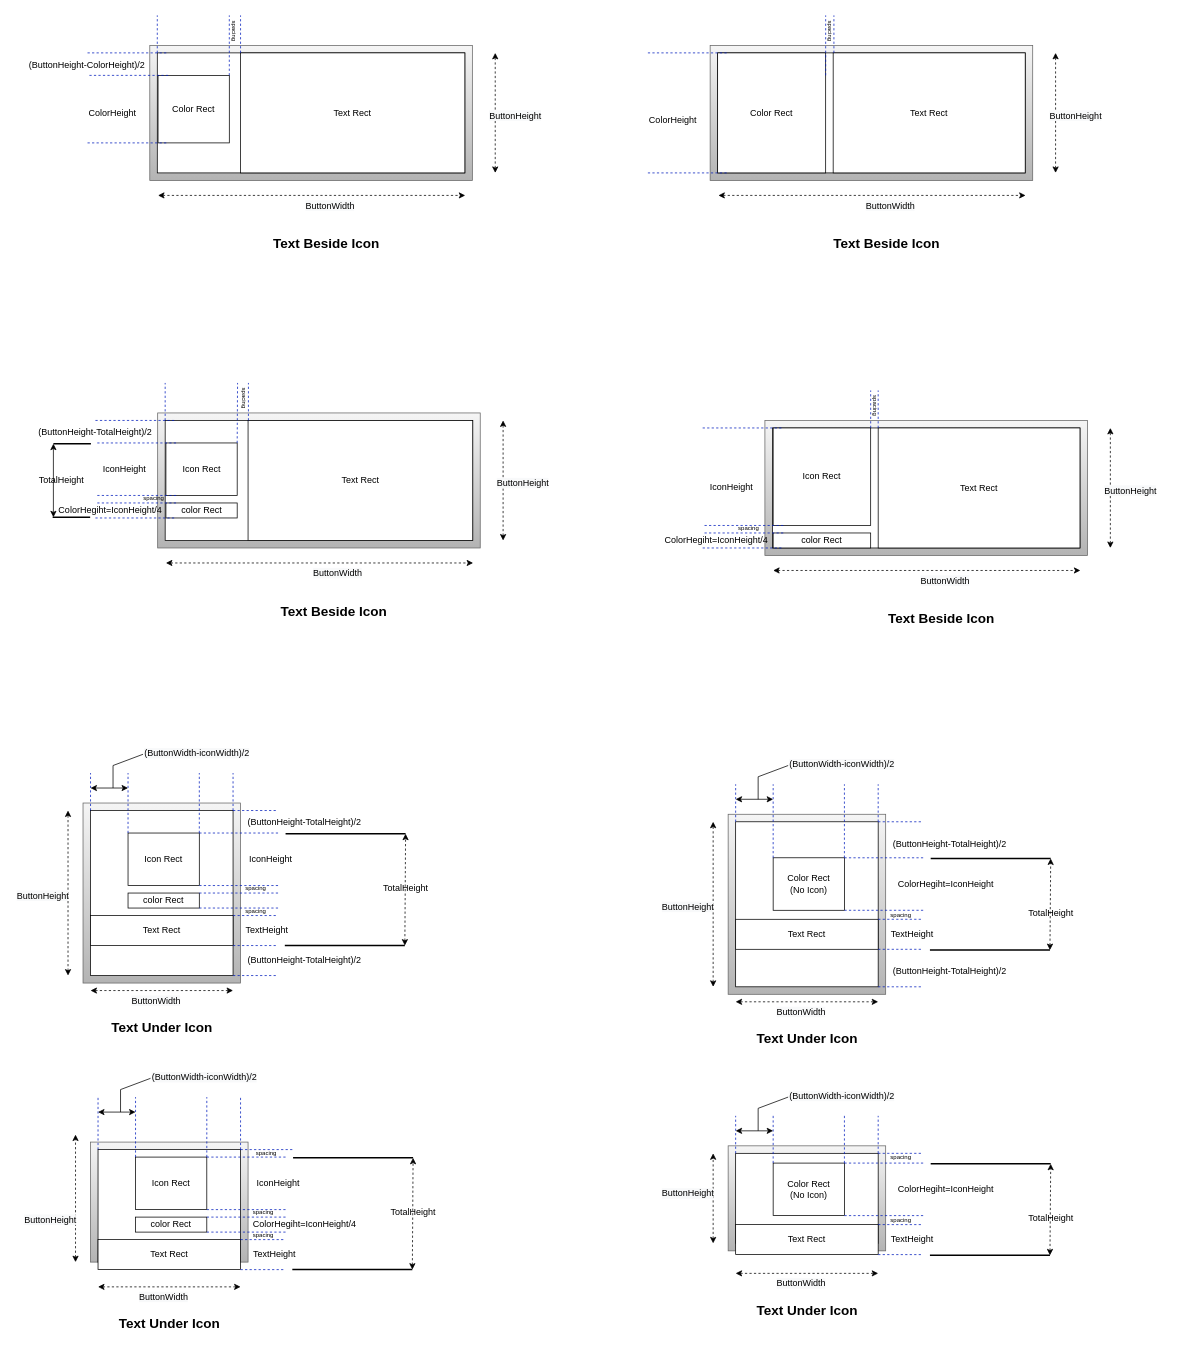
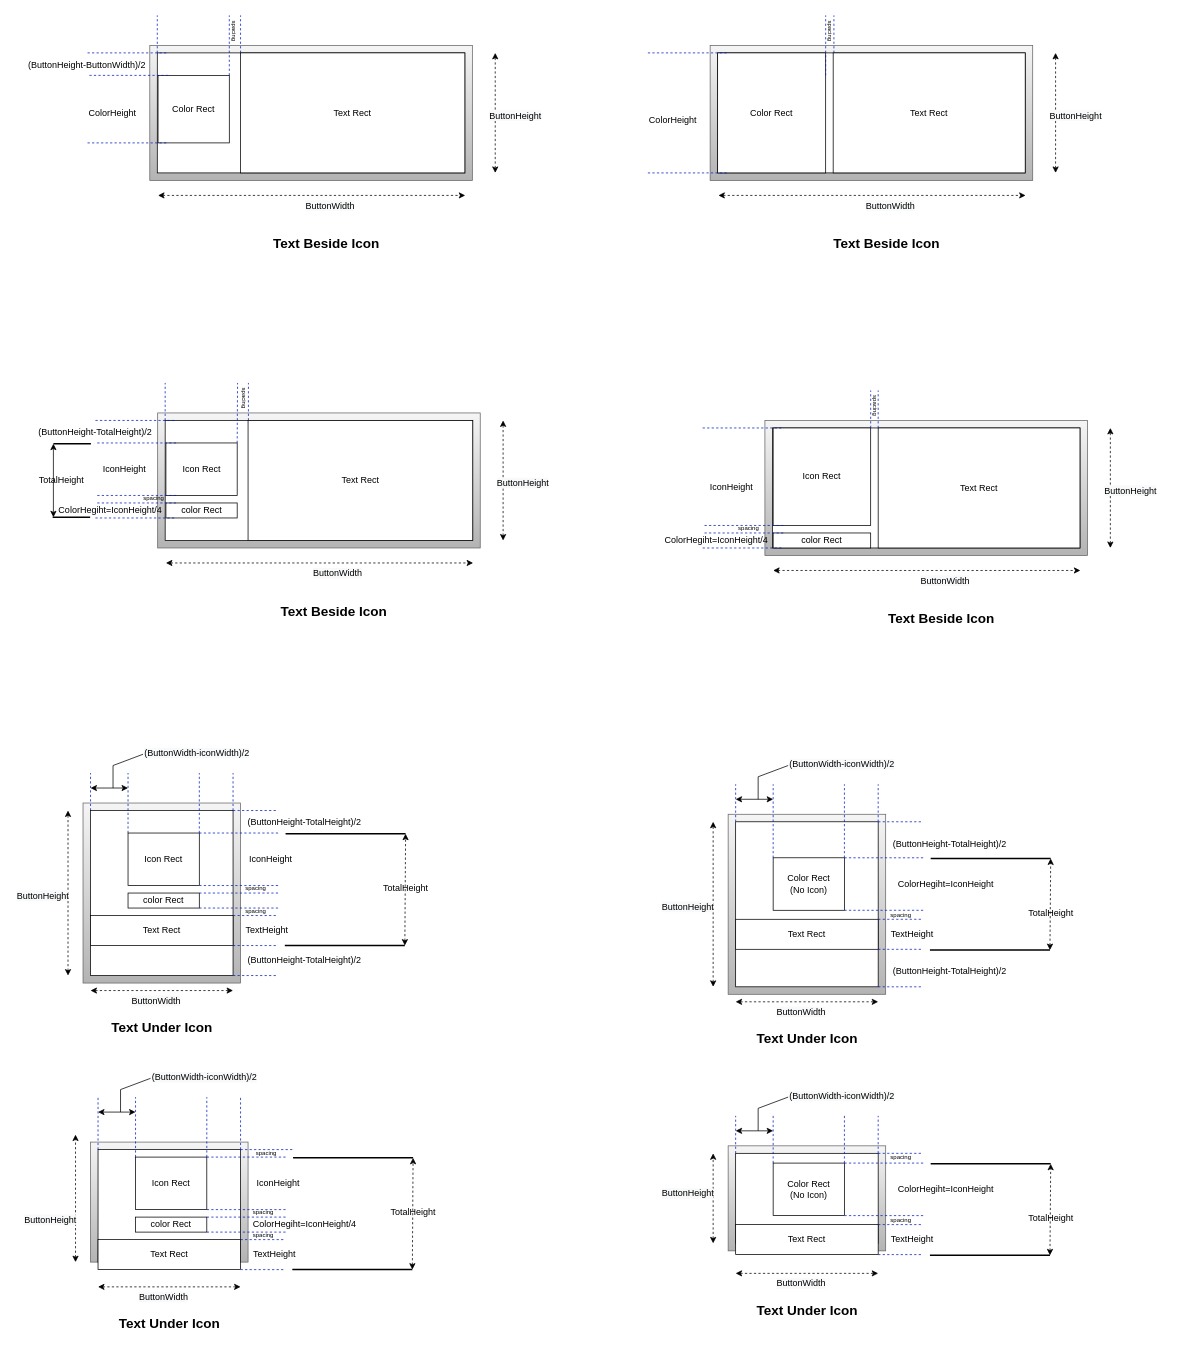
- <mxCell id="191" value="(ButtonHeight-ColorHeight)/2" style="text;html=1;align=center;verticalAlign=middle;resizable=0;points=[];autosize=1;strokeColor=none;fillColor=none;" vertex="1" parent="1"><mxGeometry x="30" y="76" width="170" height="20" as="geometry" /></mxCell>
+ <mxCell id="191" value="(ButtonHeight-ButtonWidth)/2" style="text;html=1;align=center;verticalAlign=middle;resizable=0;points=[];autosize=1;strokeColor=none;fillColor=none;" vertex="1" parent="1"><mxGeometry x="30" y="76" width="170" height="20" as="geometry" /></mxCell>
